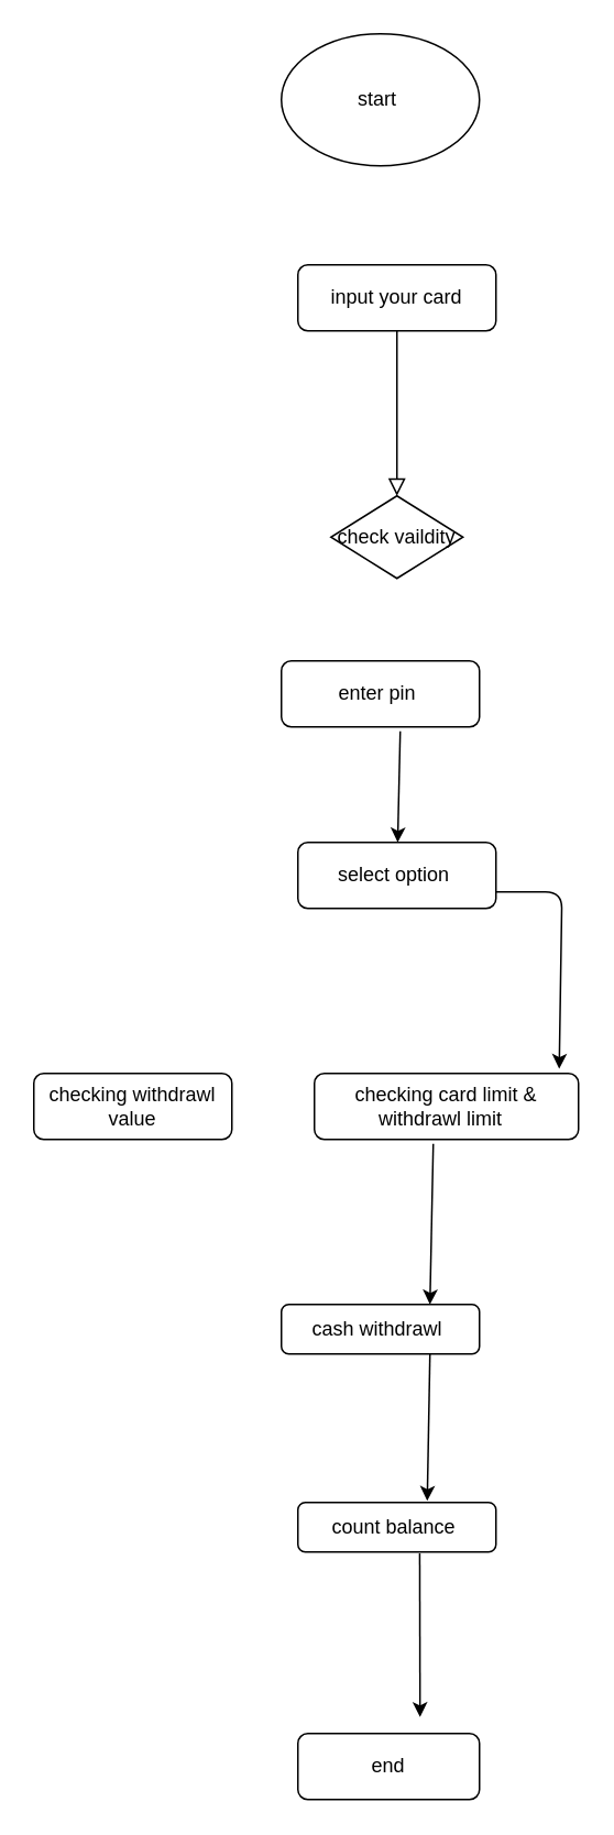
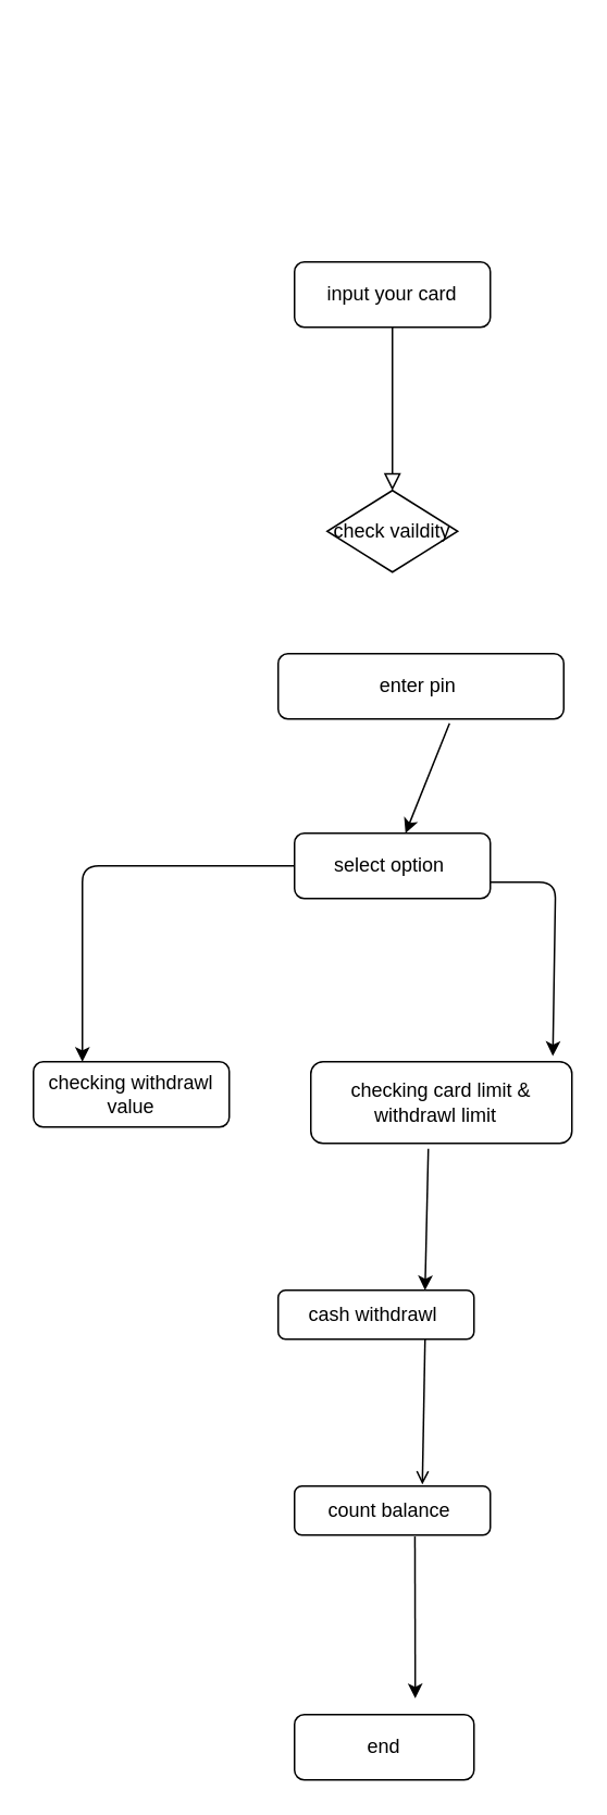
- <mxCell id="7" value="start&amp;nbsp;" style="ellipse;whiteSpace=wrap;html=1;" vertex="1" parent="1"><mxGeometry x="170" y="20" width="120" height="80" as="geometry" /></mxCell>
- <mxCell id="4" value="enter pin&amp;nbsp;" style="rounded=1;whiteSpace=wrap;html=1;fontSize=12;glass=0;strokeWidth=1;shadow=0;" parent="1" vertex="1"><mxGeometry x="170" y="400" width="120" height="40" as="geometry" /></mxCell>
+ <mxCell id="4" value="enter pin&amp;nbsp;" style="rounded=1;whiteSpace=wrap;html=1;fontSize=12;glass=0;strokeWidth=1;shadow=0;" parent="1" vertex="1"><mxGeometry x="170" y="400" width="175" height="40" as="geometry" /></mxCell>
+ <mxCell id="14" value="" style="endArrow=classic;html=1;exitX=0;exitY=0.5;exitDx=0;exitDy=0;entryX=0.25;entryY=0;entryDx=0;entryDy=0;" edge="1" parent="1" source="5" target="6"><mxGeometry width="50" height="50" relative="1" as="geometry"><mxPoint x="120" y="540" as="sourcePoint" /><mxPoint x="170" y="490" as="targetPoint" /><Array as="points"><mxPoint x="50" y="530" /></Array></mxGeometry></mxCell>
- <mxCell id="8" value="checking card limit &amp;amp; withdrawl limit&amp;nbsp;&amp;nbsp;" style="rounded=1;whiteSpace=wrap;html=1;" vertex="1" parent="1"><mxGeometry x="190" y="650" width="160" height="40" as="geometry" /></mxCell>
+ <mxCell id="8" value="checking card limit &amp;amp; withdrawl limit&amp;nbsp;&amp;nbsp;" style="rounded=1;whiteSpace=wrap;html=1;" vertex="1" parent="1"><mxGeometry x="190" y="650" width="160" height="50" as="geometry" /></mxCell>
- <mxCell id="16" value="" style="endArrow=classic;html=1;exitX=0.75;exitY=1;exitDx=0;exitDy=0;entryX=0.653;entryY=-0.033;entryDx=0;entryDy=0;entryPerimeter=0;" edge="1" parent="1" source="9" target="10"><mxGeometry width="50" height="50" relative="1" as="geometry"><mxPoint x="120" y="830" as="sourcePoint" /><mxPoint x="230" y="860" as="targetPoint" /></mxGeometry></mxCell>
+ <mxCell id="16" value="" style="endArrow=open;html=1;exitX=0.75;exitY=1;exitDx=0;exitDy=0;entryX=0.653;entryY=-0.033;entryDx=0;entryDy=0;entryPerimeter=0;" edge="1" parent="1" source="9" target="10"><mxGeometry width="50" height="50" relative="1" as="geometry"><mxPoint x="120" y="830" as="sourcePoint" /><mxPoint x="230" y="860" as="targetPoint" /></mxGeometry></mxCell>
